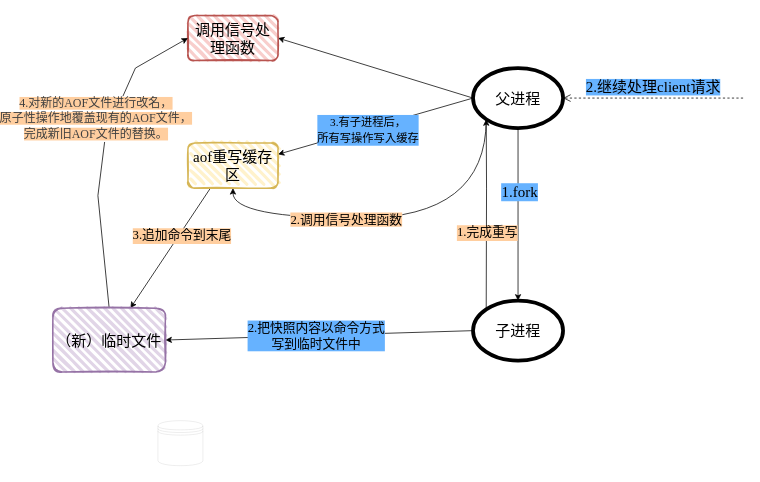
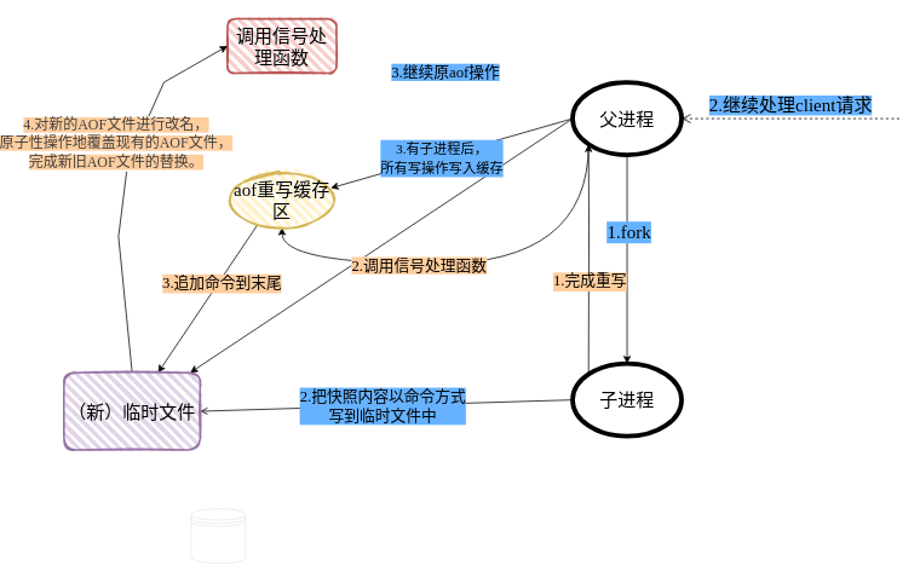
+ <mxCell id="24" value="&lt;span style=&quot;background-color: rgb(102 , 178 , 255)&quot;&gt;3.继续原aof操作&lt;/span&gt;" style="text;html=1;align=center;verticalAlign=middle;resizable=0;points=[];autosize=1;strokeColor=none;fillColor=none;fontSize=17;fontFamily=Comic Sans MS;fontColor=none;" vertex="1" parent="1"><mxGeometry x="370" y="65" width="140" height="30" as="geometry" /></mxCell>
- <mxCell id="5" style="edgeStyle=none;rounded=0;orthogonalLoop=1;jettySize=auto;html=1;exitX=0;exitY=0.5;exitDx=0;exitDy=0;fontFamily=Comic Sans MS;fontSize=20;fillColor=#66B2FF;entryX=1;entryY=0.5;entryDx=0;entryDy=0;" edge="1" parent="1" source="10" target="17"><mxGeometry relative="1" as="geometry"><mxPoint x="410" y="80" as="targetPoint" /></mxGeometry></mxCell>
+ <mxCell id="5" style="edgeStyle=none;rounded=0;orthogonalLoop=1;jettySize=auto;html=1;exitX=0;exitY=0.5;exitDx=0;exitDy=0;fontFamily=Comic Sans MS;fontSize=20;fillColor=#66B2FF;" edge="1" parent="1" source="10" target="23"><mxGeometry relative="1" as="geometry"><mxPoint x="410" y="80" as="targetPoint" /></mxGeometry></mxCell>
- <mxCell id="20" value="aof重写缓存区" style="rounded=1;whiteSpace=wrap;html=1;strokeWidth=2;fillWeight=4;hachureGap=8;hachureAngle=45;fillColor=#fff2cc;sketch=1;fontFamily=Comic Sans MS;fontSize=20;strokeColor=#d6b656;" vertex="1" parent="1"><mxGeometry x="200" y="190" width="120" height="60" as="geometry" /></mxCell>
+ <mxCell id="20" value="aof重写缓存区" style="ellipse;whiteSpace=wrap;html=1;strokeWidth=2;fillWeight=4;hachureGap=8;hachureAngle=45;fillColor=#fff2cc;sketch=1;fontFamily=Comic Sans MS;fontSize=20;strokeColor=#d6b656;" vertex="1" parent="1"><mxGeometry x="200" y="190" width="120" height="60" as="geometry" /></mxCell>
- <mxCell id="11" style="edgeStyle=none;rounded=0;orthogonalLoop=1;jettySize=auto;html=1;exitX=0;exitY=0.5;exitDx=0;exitDy=0;entryX=1;entryY=0.5;entryDx=0;entryDy=0;fontFamily=Comic Sans MS;fontSize=20;fillColor=#66B2FF;" edge="1" parent="1" source="15" target="23"><mxGeometry relative="1" as="geometry" /></mxCell>
+ <mxCell id="11" style="edgeStyle=none;rounded=0;orthogonalLoop=1;jettySize=auto;html=1;exitX=0;exitY=0.5;exitDx=0;exitDy=0;entryX=1;entryY=0.5;entryDx=0;entryDy=0;fontFamily=Comic Sans MS;fontSize=20;fillColor=#66B2FF;endArrow=open;" edge="1" parent="1" source="15" target="23"><mxGeometry relative="1" as="geometry" /></mxCell>
